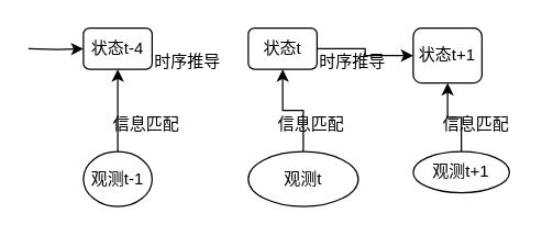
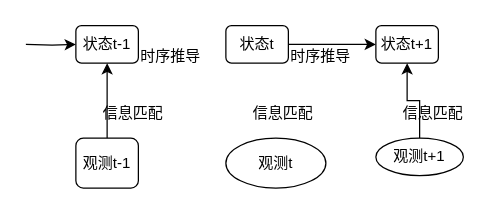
- <mxCell id="5" value="状态t-4" style="rounded=1;whiteSpace=wrap;html=1;" vertex="1" parent="1"><mxGeometry x="60" y="20" width="50" height="30" as="geometry" /></mxCell>
+ <mxCell id="5" value="状态t-1" style="rounded=1;whiteSpace=wrap;html=1;" vertex="1" parent="1"><mxGeometry x="60" y="20" width="50" height="30" as="geometry" /></mxCell>
- <mxCell id="4" value="状态t+1" style="rounded=1;whiteSpace=wrap;html=1;" vertex="1" parent="1"><mxGeometry x="300" y="20" width="50" height="40" as="geometry" /></mxCell>
+ <mxCell id="4" value="状态t+1" style="rounded=1;whiteSpace=wrap;html=1;" vertex="1" parent="1"><mxGeometry x="300" y="20" width="50" height="30" as="geometry" /></mxCell>
- <mxCell id="6" style="edgeStyle=orthogonalEdgeStyle;rounded=0;orthogonalLoop=1;jettySize=auto;html=1;exitX=0.5;exitY=0;exitDx=0;exitDy=0;" edge="1" parent="1" source="7" target="3"><mxGeometry relative="1" as="geometry" /></mxCell>
- <mxCell id="11" value="观测t-1" style="ellipse;whiteSpace=wrap;html=1;" vertex="1" parent="1"><mxGeometry x="60" y="110" width="50" height="40" as="geometry" /></mxCell>
+ <mxCell id="11" value="观测t-1" style="whiteSpace=wrap;html=1;rounded=1;" vertex="1" parent="1"><mxGeometry x="60" y="110" width="50" height="40" as="geometry" /></mxCell>
